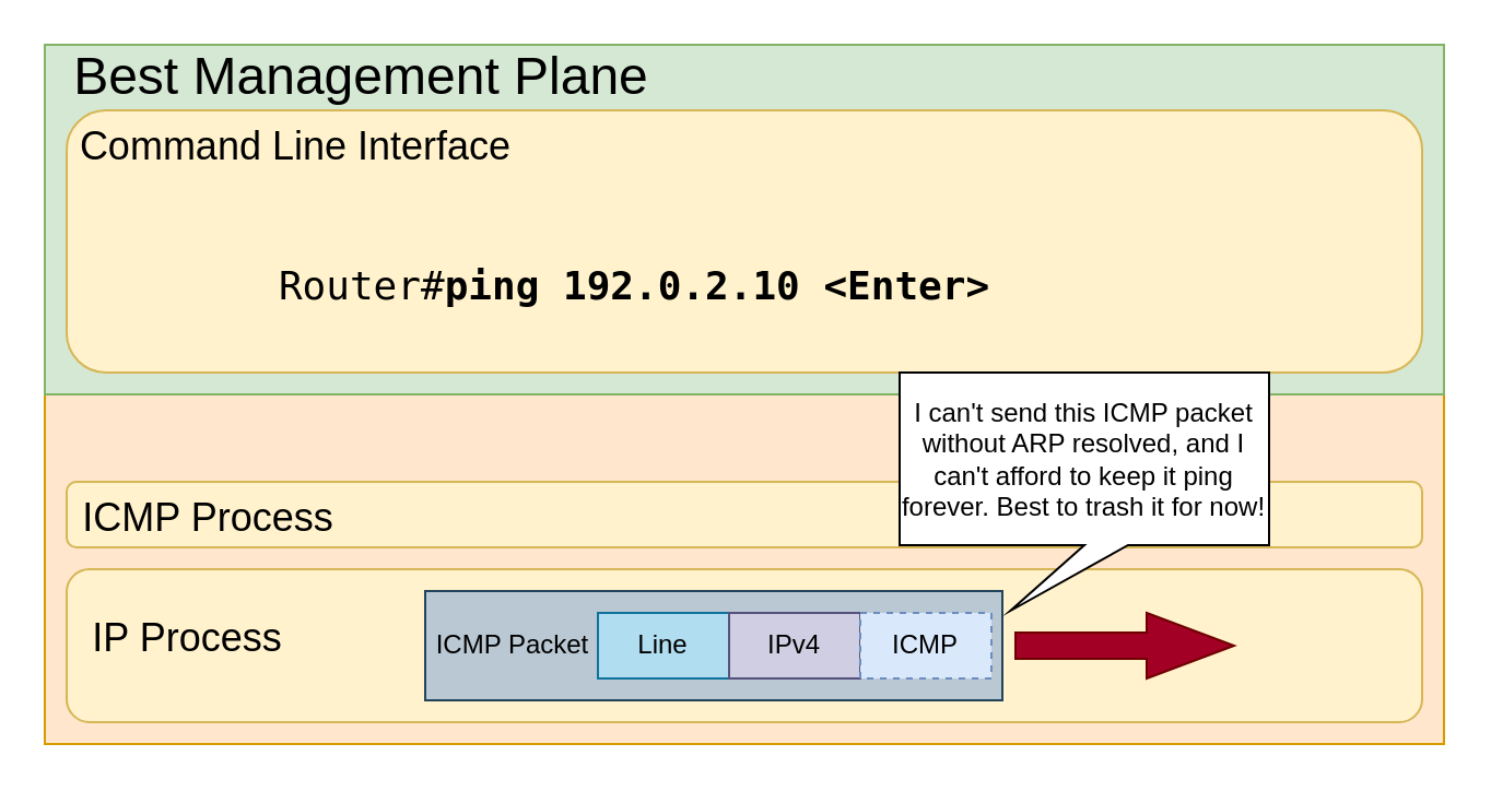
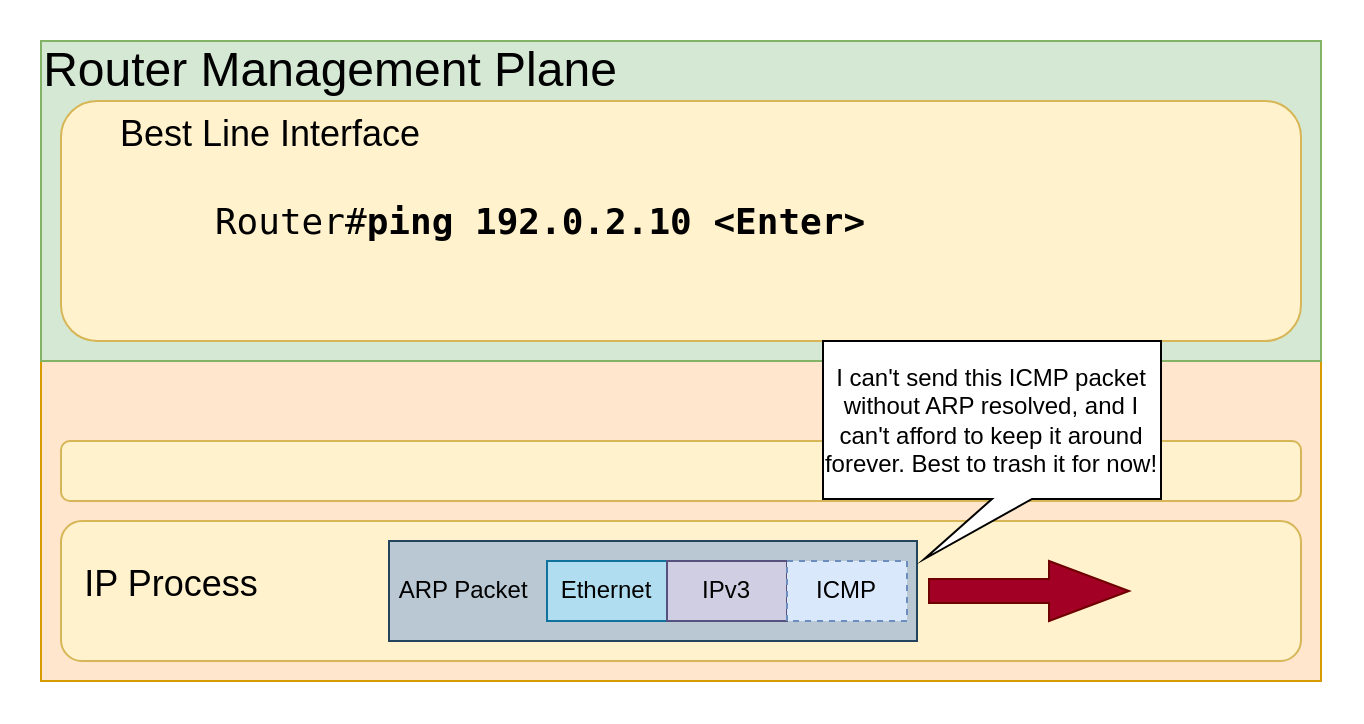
- <mxCell id="6" value="&lt;font style=&quot;font-size: 24px&quot;&gt;Best Management Plane&lt;/font&gt;" style="text;html=1;strokeColor=none;fillColor=none;align=center;verticalAlign=middle;whiteSpace=wrap;rounded=0;" parent="1" vertex="1"><mxGeometry x="20" y="20" width="290" height="30" as="geometry" /></mxCell>
+ <mxCell id="6" value="&lt;font style=&quot;font-size: 24px&quot;&gt;Router Management Plane&lt;/font&gt;" style="text;html=1;strokeColor=none;fillColor=none;align=center;verticalAlign=middle;whiteSpace=wrap;rounded=0;" parent="1" vertex="1"><mxGeometry x="20" y="20" width="290" height="30" as="geometry" /></mxCell>
- <mxCell id="8" value="&lt;font style=&quot;font-size: 18px&quot;&gt;Command Line Interface&lt;/font&gt;" style="text;html=1;strokeColor=none;fillColor=none;align=center;verticalAlign=middle;whiteSpace=wrap;rounded=0;fontSize=24;" parent="1" vertex="1"><mxGeometry x="30" y="50" width="210" height="30" as="geometry" /></mxCell>
+ <mxCell id="8" value="&lt;font style=&quot;font-size: 18px&quot;&gt;Best Line Interface&lt;/font&gt;" style="text;html=1;strokeColor=none;fillColor=none;align=center;verticalAlign=middle;whiteSpace=wrap;rounded=0;fontSize=24;" parent="1" vertex="1"><mxGeometry x="30" y="50" width="210" height="30" as="geometry" /></mxCell>
- <mxCell id="9" value="&lt;pre style=&quot;font-size: 18px&quot;&gt;Router#&lt;b&gt;ping 192.0.2.10 &amp;lt;Enter&amp;gt;&lt;/b&gt;&lt;/pre&gt;" style="text;html=1;strokeColor=none;fillColor=none;align=center;verticalAlign=middle;whiteSpace=wrap;rounded=0;fontSize=18;" parent="1" vertex="1"><mxGeometry x="130" y="115" width="320" height="30" as="geometry" /></mxCell>
+ <mxCell id="9" value="&lt;pre style=&quot;font-size: 18px&quot;&gt;Router#&lt;b&gt;ping 192.0.2.10 &amp;lt;Enter&amp;gt;&lt;/b&gt;&lt;/pre&gt;" style="text;html=1;strokeColor=none;fillColor=none;align=center;verticalAlign=middle;whiteSpace=wrap;rounded=0;fontSize=18;" parent="1" vertex="1"><mxGeometry x="110" y="95" width="320" height="30" as="geometry" /></mxCell>
- <mxCell id="19" value="I can't send this ICMP packet without ARP resolved, and I can't afford to keep it ping forever. Best to trash it for now!" style="shape=callout;whiteSpace=wrap;html=1;perimeter=calloutPerimeter;position2=0.3;" parent="1" vertex="1"><mxGeometry x="411" y="170" width="169" height="109" as="geometry" /></mxCell>
+ <mxCell id="19" value="I can't send this ICMP packet without ARP resolved, and I can't afford to keep it around forever. Best to trash it for now!" style="shape=callout;whiteSpace=wrap;html=1;perimeter=calloutPerimeter;position2=0.3;" parent="1" vertex="1"><mxGeometry x="411" y="170" width="169" height="109" as="geometry" /></mxCell>
- <mxCell id="4" value="&lt;font style=&quot;font-size: 18px&quot;&gt;ICMP Process&lt;/font&gt;" style="text;html=1;strokeColor=none;fillColor=none;align=center;verticalAlign=middle;whiteSpace=wrap;rounded=0;fontSize=24;" parent="1" vertex="1"><mxGeometry x="30" y="220" width="130" height="30" as="geometry" /></mxCell>
- <mxCell id="13" value="&amp;nbsp;ICMP Packet" style="rounded=0;whiteSpace=wrap;html=1;align=left;fillColor=#bac8d3;strokeColor=#23445d;" parent="1" vertex="1"><mxGeometry x="194" y="270" width="264" height="50" as="geometry" /></mxCell>
+ <mxCell id="13" value="&amp;nbsp;ARP Packet" style="rounded=0;whiteSpace=wrap;html=1;align=left;fillColor=#bac8d3;strokeColor=#23445d;" parent="1" vertex="1"><mxGeometry x="194" y="270" width="264" height="50" as="geometry" /></mxCell>
- <mxCell id="14" value="Line" style="rounded=0;whiteSpace=wrap;html=1;fillColor=#b1ddf0;strokeColor=#10739e;" parent="1" vertex="1"><mxGeometry x="273" y="280" width="60" height="30" as="geometry" /></mxCell>
+ <mxCell id="14" value="Ethernet" style="rounded=0;whiteSpace=wrap;html=1;fillColor=#b1ddf0;strokeColor=#10739e;" parent="1" vertex="1"><mxGeometry x="273" y="280" width="60" height="30" as="geometry" /></mxCell>
- <mxCell id="15" value="IPv4" style="rounded=0;whiteSpace=wrap;html=1;fillColor=#d0cee2;strokeColor=#56517e;" parent="1" vertex="1"><mxGeometry x="333" y="280" width="60" height="30" as="geometry" /></mxCell>
+ <mxCell id="15" value="IPv3" style="rounded=0;whiteSpace=wrap;html=1;fillColor=#d0cee2;strokeColor=#56517e;" parent="1" vertex="1"><mxGeometry x="333" y="280" width="60" height="30" as="geometry" /></mxCell>
